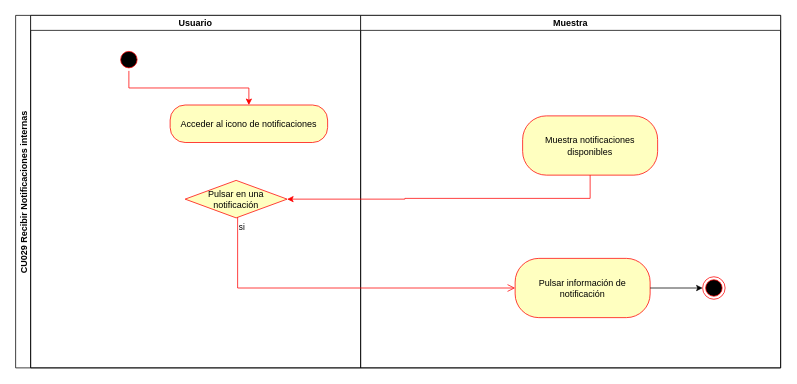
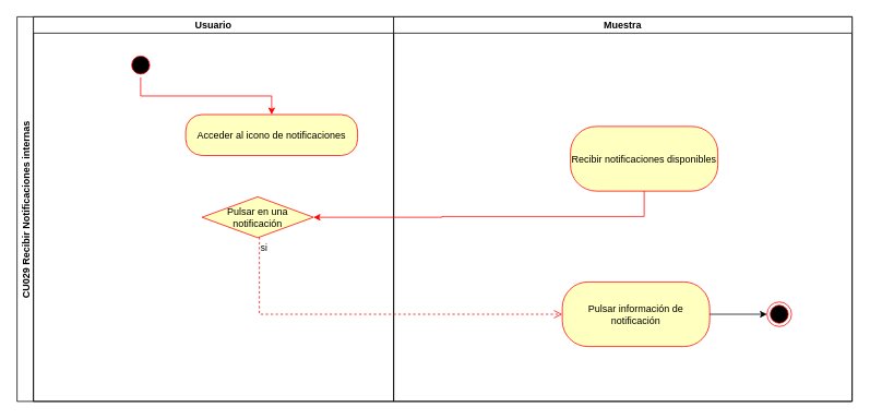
- <mxCell id="10" value="Muestra notificaciones disponibles" style="rounded=1;whiteSpace=wrap;html=1;arcSize=40;fontColor=#000000;fillColor=#ffffc0;strokeColor=#ff0000;" vertex="1" parent="9"><mxGeometry x="216" y="134" width="180" height="79" as="geometry" /></mxCell>
+ <mxCell id="10" value="Recibir notificaciones disponibles" style="rounded=1;whiteSpace=wrap;html=1;arcSize=40;fontColor=#000000;fillColor=#ffffc0;strokeColor=#ff0000;" vertex="1" parent="9"><mxGeometry x="216" y="134" width="180" height="79" as="geometry" /></mxCell>
- <mxCell id="15" value="si" style="edgeStyle=orthogonalEdgeStyle;html=1;align=left;verticalAlign=top;endArrow=open;endSize=8;strokeColor=#ff0000;rounded=0;entryX=0;entryY=0.5;entryDx=0;entryDy=0;" edge="1" parent="2" source="8" target="12"><mxGeometry x="-1" relative="1" as="geometry"><mxPoint x="296" y="330" as="targetPoint" /><Array as="points"><mxPoint x="296" y="364" /><mxPoint x="666" y="364" /></Array><mxPoint as="offset" /></mxGeometry></mxCell>
+ <mxCell id="15" value="si" style="edgeStyle=orthogonalEdgeStyle;html=1;align=left;verticalAlign=top;endArrow=open;endSize=8;strokeColor=#ff0000;rounded=0;entryX=0;entryY=0.5;entryDx=0;entryDy=0;dashed=1;" edge="1" parent="2" source="8" target="12"><mxGeometry x="-1" relative="1" as="geometry"><mxPoint x="296" y="330" as="targetPoint" /><Array as="points"><mxPoint x="296" y="364" /><mxPoint x="666" y="364" /></Array><mxPoint as="offset" /></mxGeometry></mxCell>
